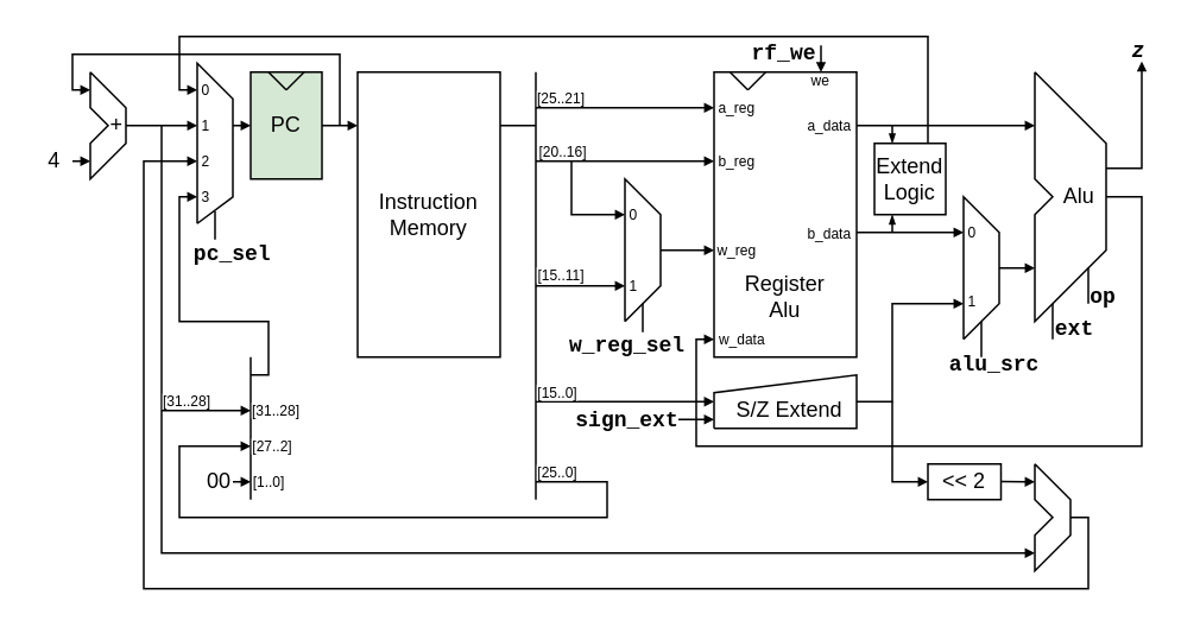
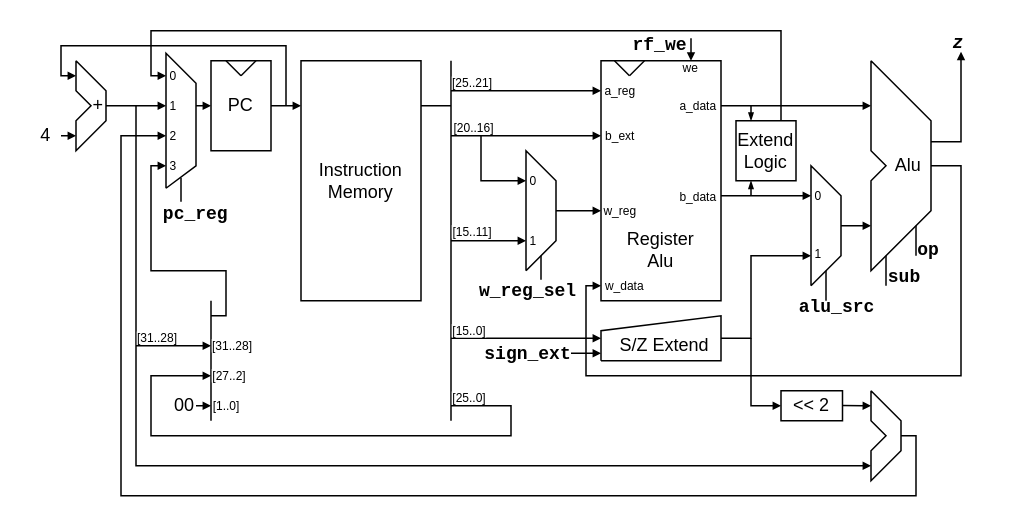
- <mxCell id="2" value="PC" style="rounded=0;whiteSpace=wrap;html=1;fillColor=#d5e8d4;" parent="1" vertex="1"><mxGeometry x="140" y="40" width="40" height="60" as="geometry" /></mxCell>
+ <mxCell id="2" value="PC" style="rounded=0;whiteSpace=wrap;html=1;" parent="1" vertex="1"><mxGeometry x="140" y="40" width="40" height="60" as="geometry" /></mxCell>
- <mxCell id="25" value="b_reg" style="text;html=1;align=center;verticalAlign=middle;whiteSpace=wrap;rounded=0;fontSize=8;" vertex="1" parent="19"><mxGeometry x="9" y="45" width="10" height="10" as="geometry" /></mxCell>
+ <mxCell id="25" value="b_ext" style="text;html=1;align=center;verticalAlign=middle;whiteSpace=wrap;rounded=0;fontSize=8;" vertex="1" parent="19"><mxGeometry x="9" y="45" width="10" height="10" as="geometry" /></mxCell>
- <mxCell id="97" value="&lt;font face=&quot;Courier New&quot;&gt;&lt;b&gt;pc_sel&lt;/b&gt;&lt;/font&gt;" style="text;html=1;align=center;verticalAlign=middle;whiteSpace=wrap;rounded=0;" vertex="1" parent="1"><mxGeometry x="114" y="135" width="32" height="14" as="geometry" /></mxCell>
+ <mxCell id="97" value="&lt;font face=&quot;Courier New&quot;&gt;&lt;b&gt;pc_reg&lt;/b&gt;&lt;/font&gt;" style="text;html=1;align=center;verticalAlign=middle;whiteSpace=wrap;rounded=0;" vertex="1" parent="1"><mxGeometry x="114" y="135" width="32" height="14" as="geometry" /></mxCell>
- <mxCell id="57" value="&lt;font face=&quot;Courier New&quot;&gt;&lt;b&gt;ext&lt;/b&gt;&lt;/font&gt;" style="text;html=1;align=center;verticalAlign=middle;whiteSpace=wrap;rounded=0;" parent="1" vertex="1"><mxGeometry x="590" y="178" width="25" height="12" as="geometry" /></mxCell>
+ <mxCell id="57" value="&lt;font face=&quot;Courier New&quot;&gt;&lt;b&gt;sub&lt;/b&gt;&lt;/font&gt;" style="text;html=1;align=center;verticalAlign=middle;whiteSpace=wrap;rounded=0;" parent="1" vertex="1"><mxGeometry x="590" y="178" width="25" height="12" as="geometry" /></mxCell>
